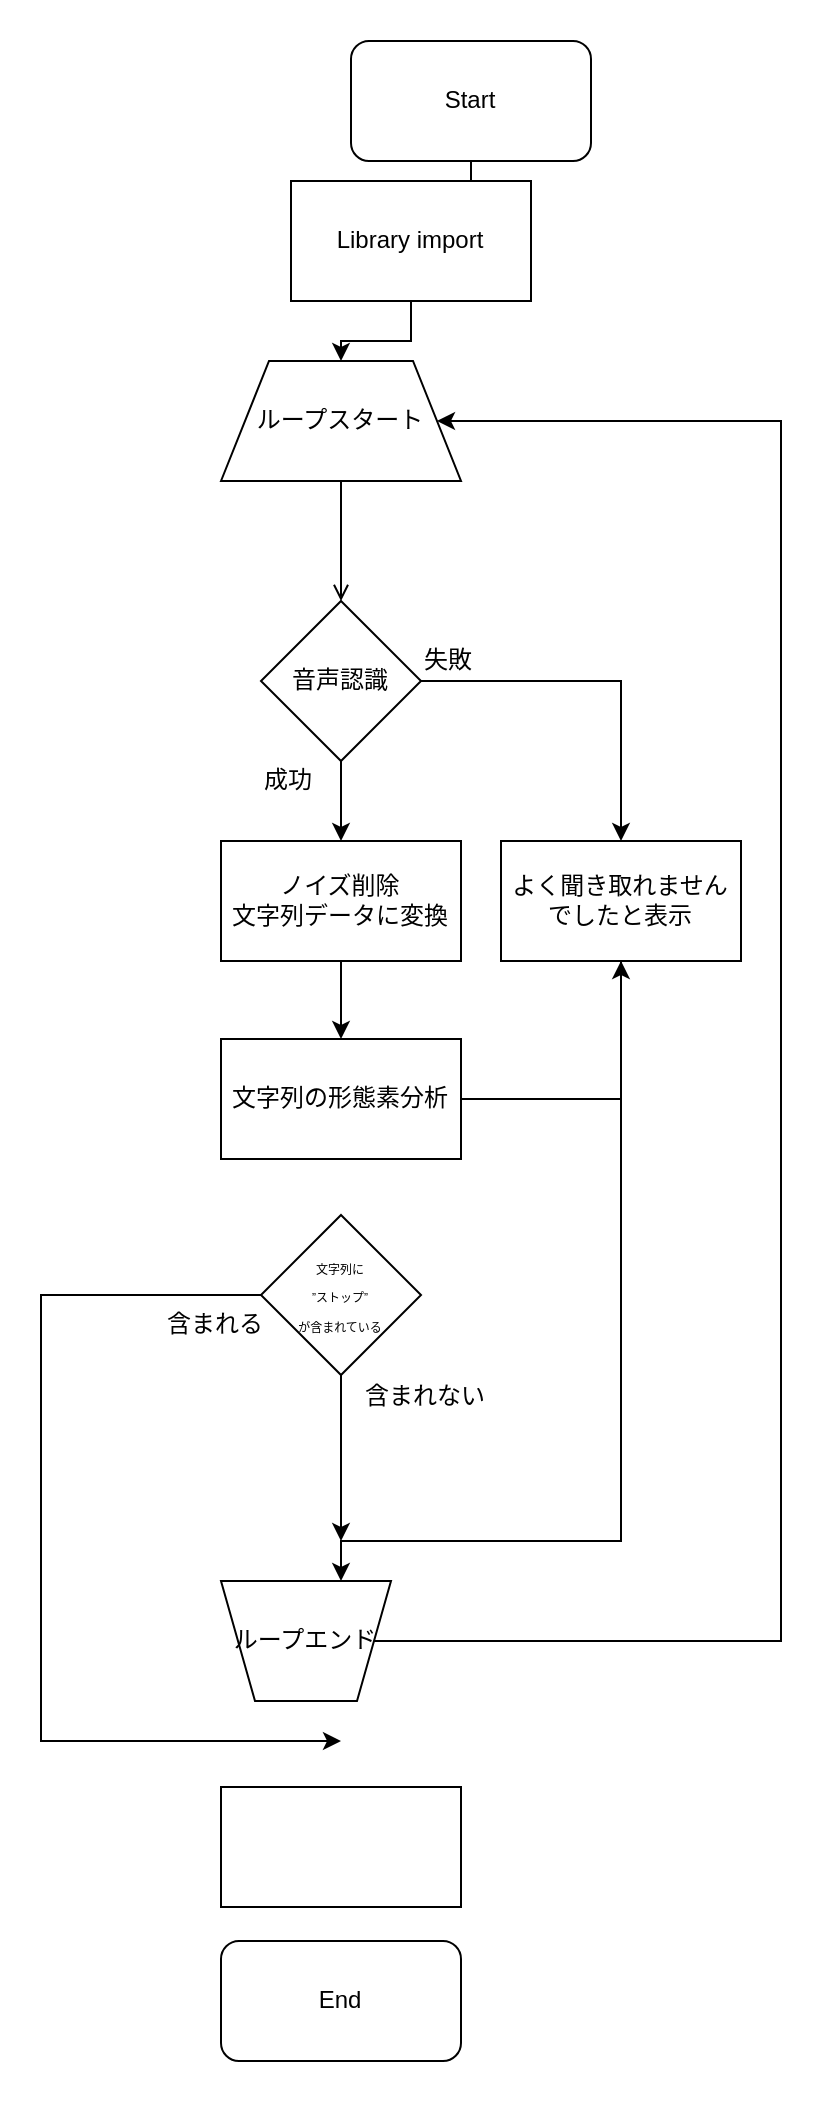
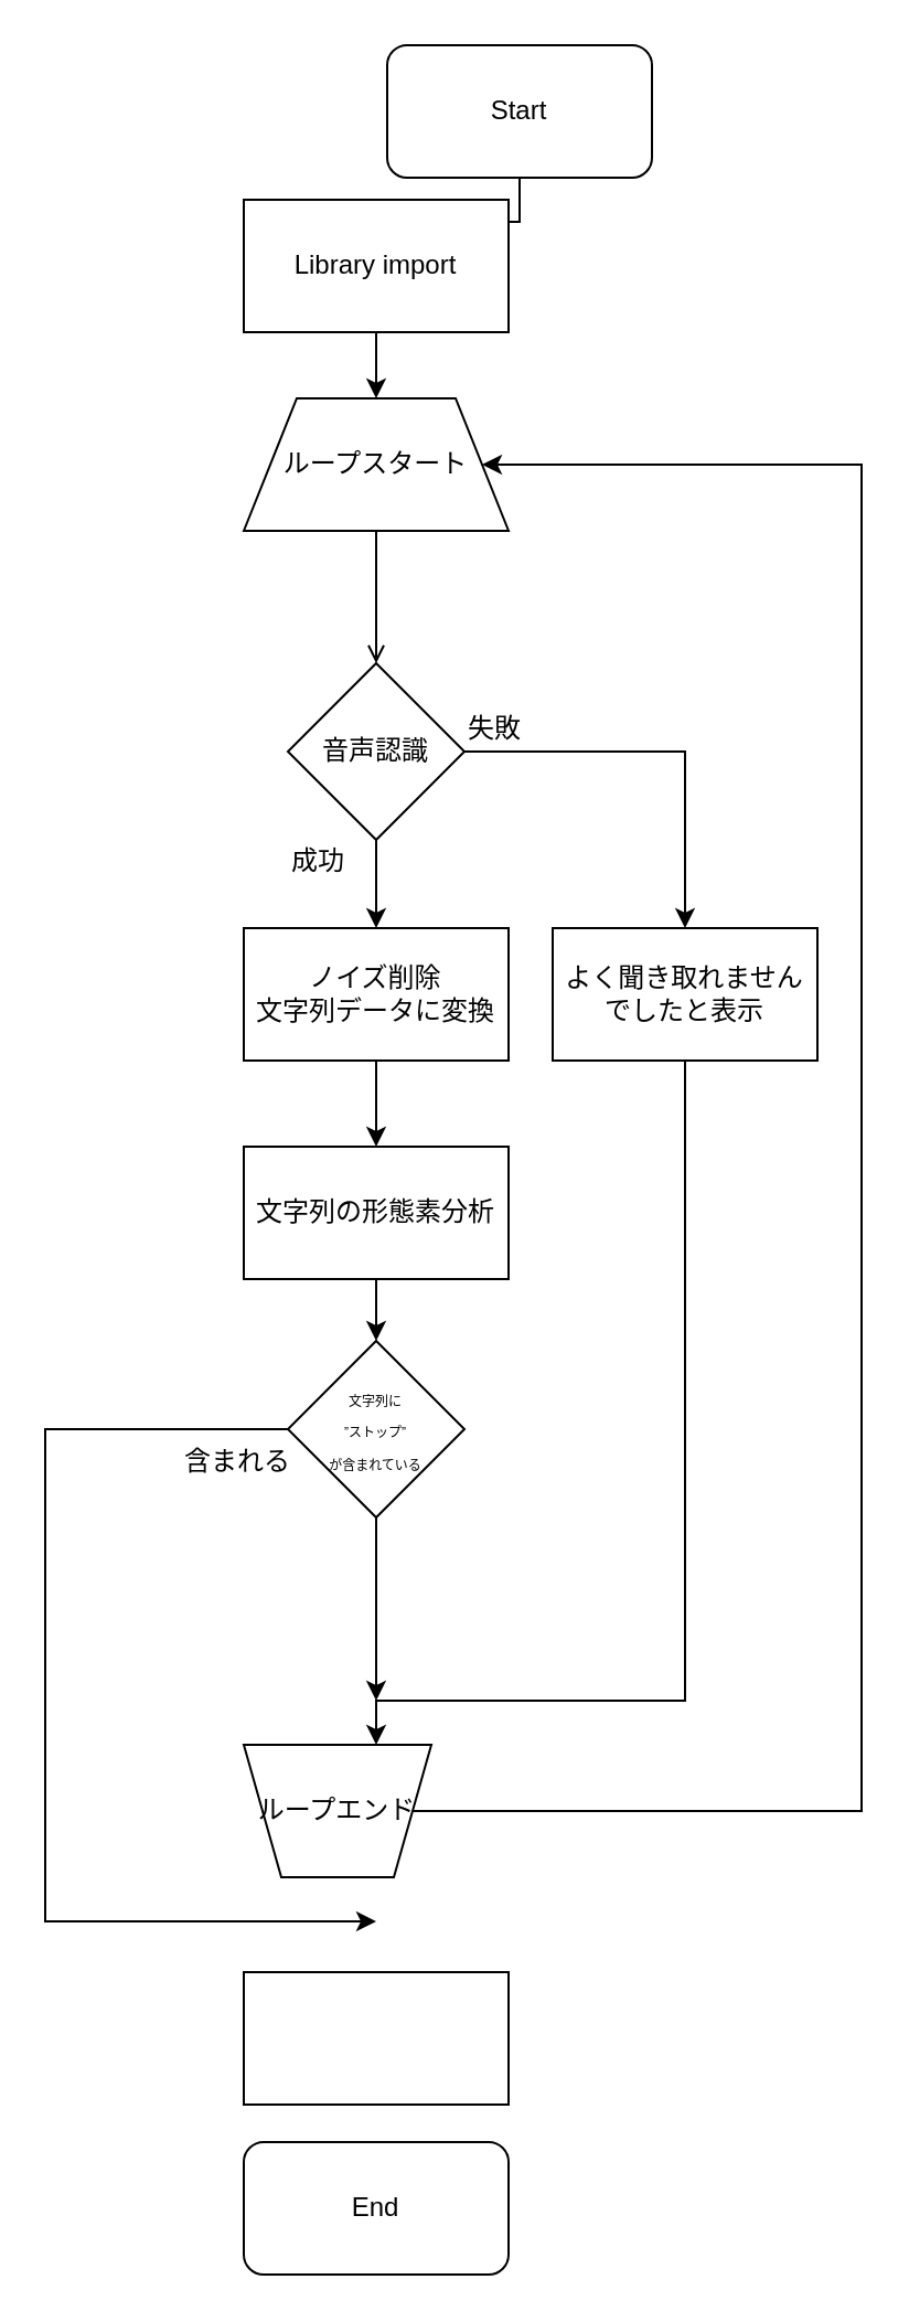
- <mxCell id="8" value="Library import" style="rounded=0;whiteSpace=wrap;html=1;" parent="1" vertex="1"><mxGeometry x="145" y="90" width="120" height="60" as="geometry" /></mxCell>
+ <mxCell id="8" value="Library import" style="rounded=0;whiteSpace=wrap;html=1;" parent="1" vertex="1"><mxGeometry x="110" y="90" width="120" height="60" as="geometry" /></mxCell>
- <mxCell id="20" style="edgeStyle=orthogonalEdgeStyle;rounded=0;orthogonalLoop=1;jettySize=auto;html=1;" edge="1" parent="1" source="21" target="10"><mxGeometry relative="1" as="geometry" /></mxCell>
+ <mxCell id="20" style="edgeStyle=orthogonalEdgeStyle;rounded=0;orthogonalLoop=1;jettySize=auto;html=1;entryX=0.5;entryY=0;entryDx=0;entryDy=0;" edge="1" parent="1" source="21" target="26"><mxGeometry relative="1" as="geometry" /></mxCell>
- <mxCell id="25" value="含まれない" style="text;html=1;align=center;verticalAlign=middle;resizable=0;points=[];autosize=1;" vertex="1" parent="1"><mxGeometry x="173" y="687" width="77" height="22" as="geometry" /></mxCell>
